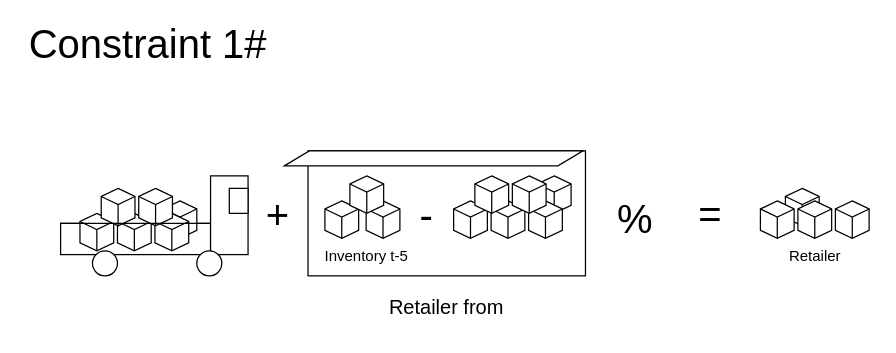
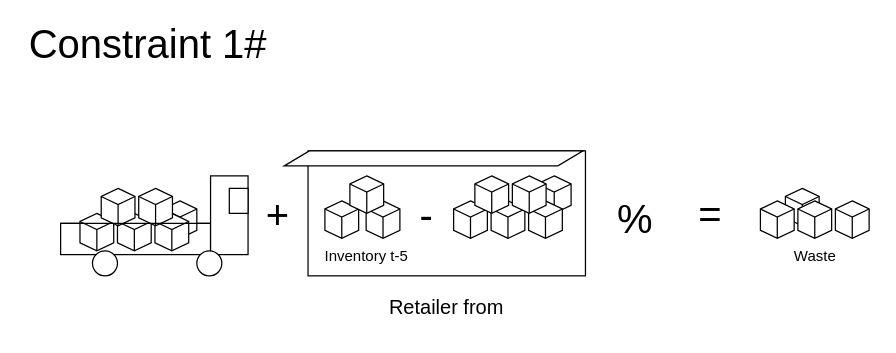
- <mxCell id="20" value="Retailer" style="text;html=1;strokeColor=none;fillColor=none;align=center;verticalAlign=middle;whiteSpace=wrap;rounded=0;" parent="1" vertex="1"><mxGeometry x="616.5" y="190" width="70" height="30" as="geometry" /></mxCell>
+ <mxCell id="20" value="Waste" style="text;html=1;strokeColor=none;fillColor=none;align=center;verticalAlign=middle;whiteSpace=wrap;rounded=0;" parent="1" vertex="1"><mxGeometry x="616.5" y="190" width="70" height="30" as="geometry" /></mxCell>
